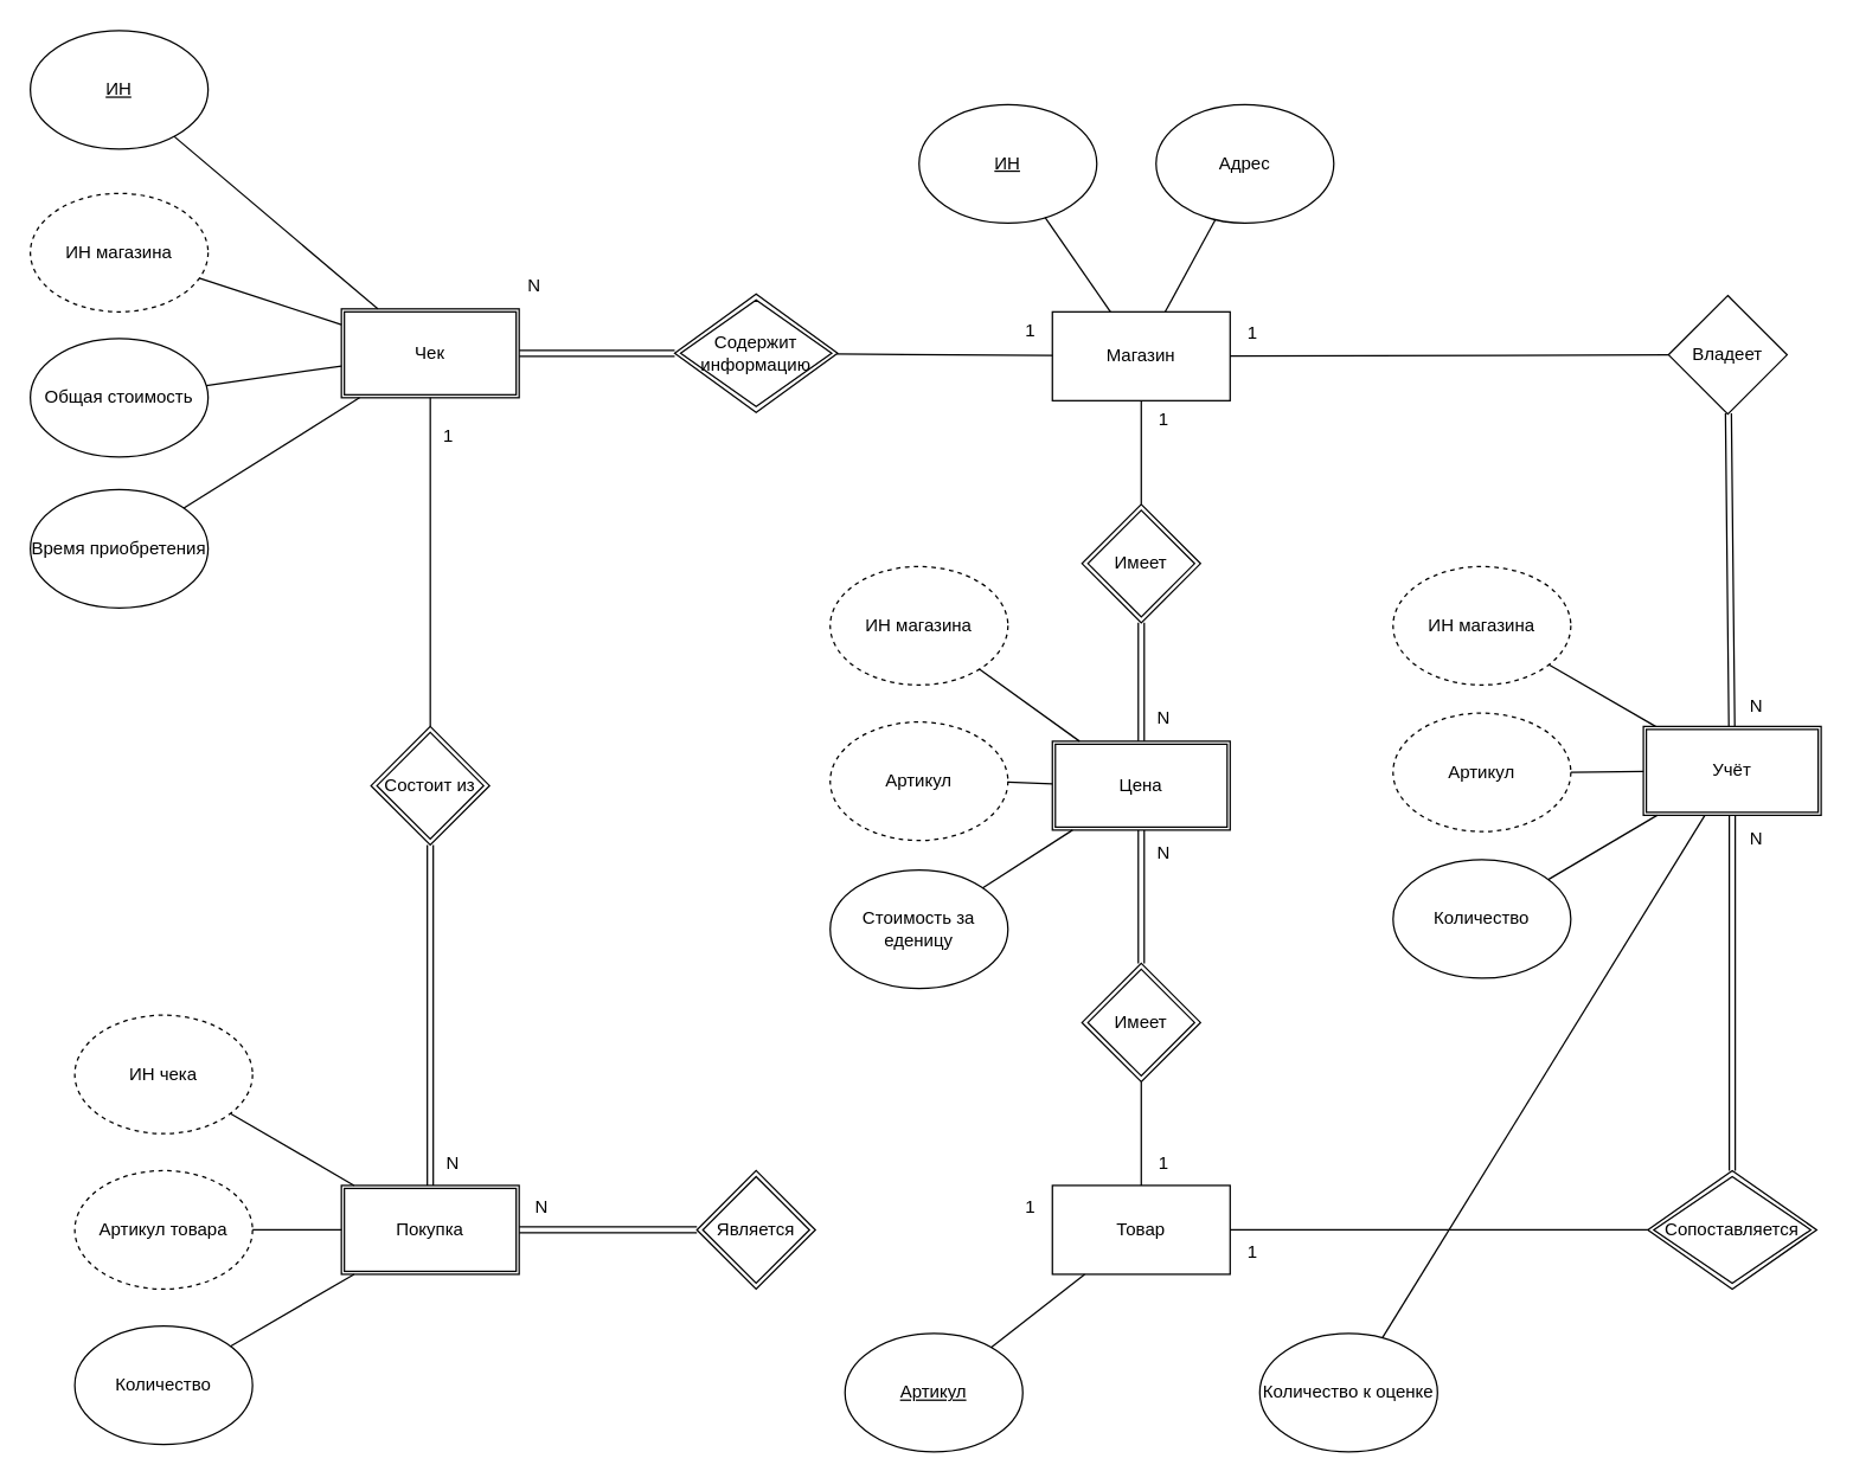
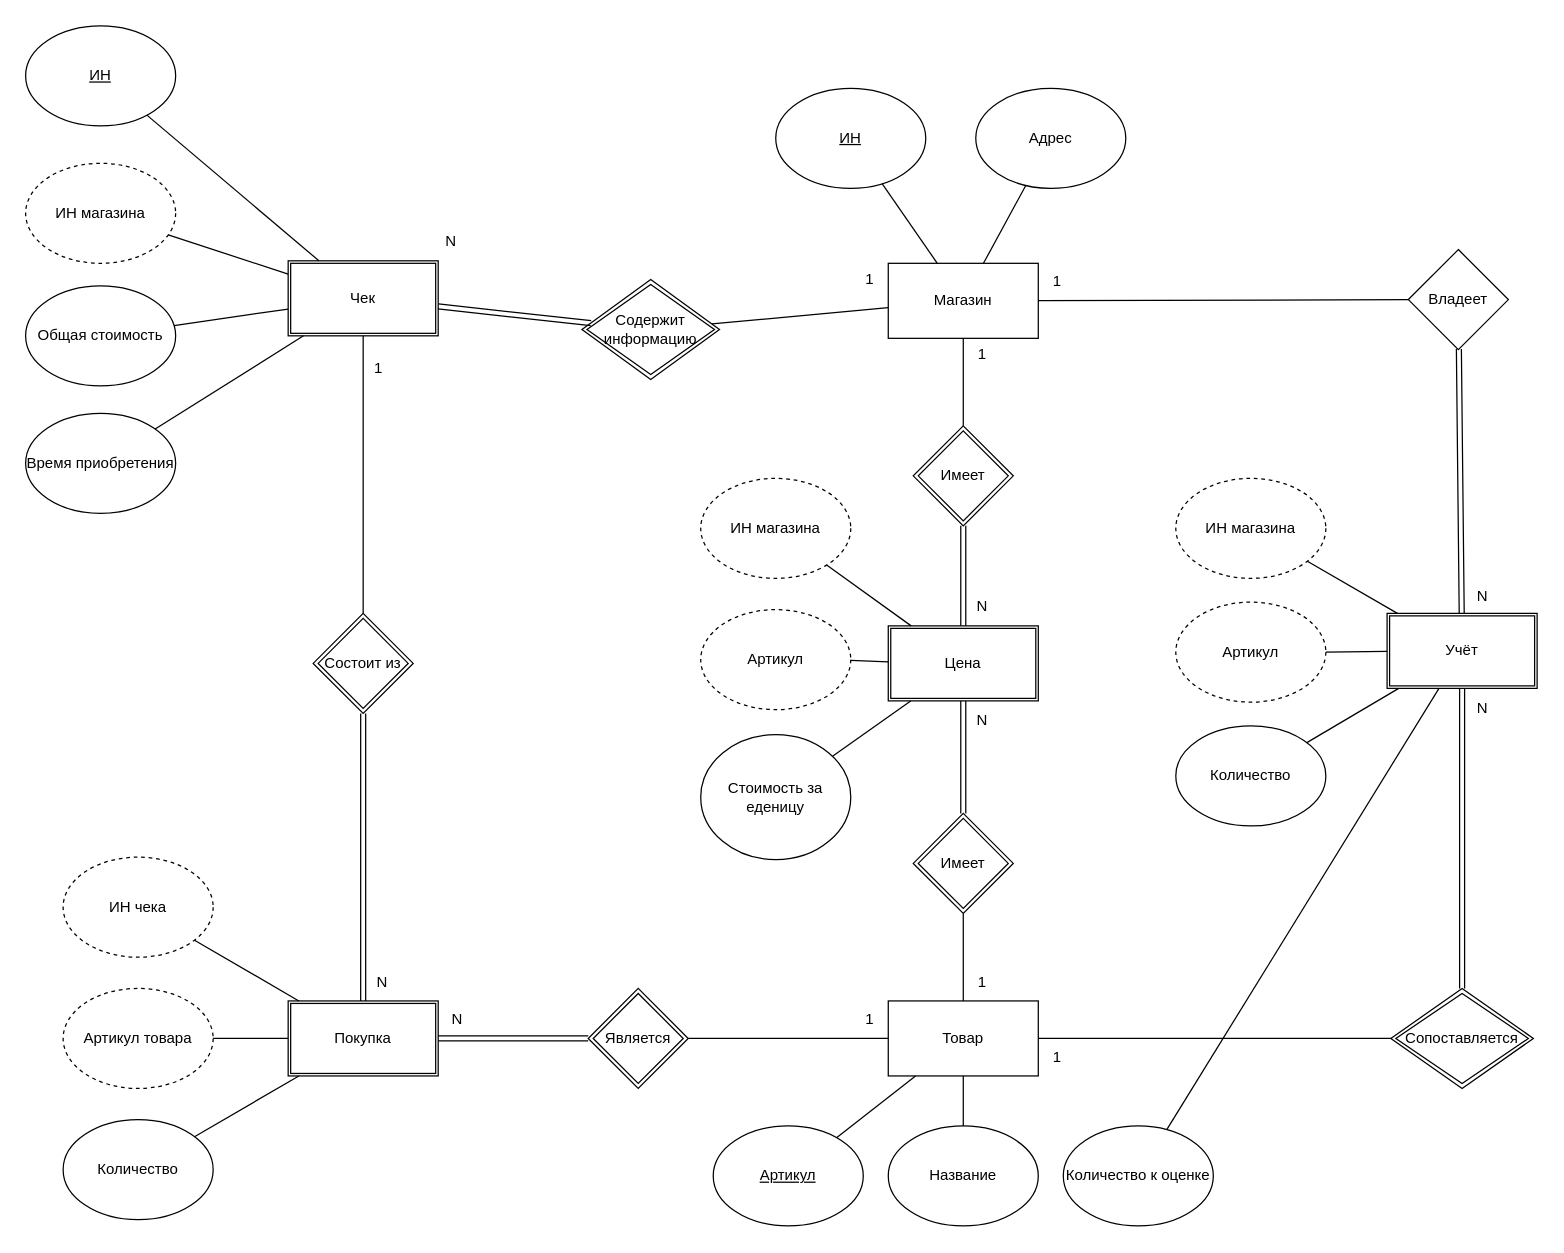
- <mxCell id="58" value="Содержит информацию" style="double=1;rhombus;whiteSpace=wrap;html=1;" vertex="1" parent="1"><mxGeometry x="455" y="198" width="110" height="80" as="geometry" /></mxCell>
+ <mxCell id="58" value="Содержит информацию" style="double=1;rhombus;whiteSpace=wrap;html=1;" vertex="1" parent="1"><mxGeometry x="465" y="223" width="110" height="80" as="geometry" /></mxCell>
- <mxCell id="19" value="Стоимость за еденицу" style="ellipse;whiteSpace=wrap;html=1;" vertex="1" parent="1"><mxGeometry x="560" y="587" width="120" height="80" as="geometry" /></mxCell>
+ <mxCell id="19" value="Стоимость за еденицу" style="ellipse;whiteSpace=wrap;html=1;" vertex="1" parent="1"><mxGeometry x="560" y="587" width="120" height="100" as="geometry" /></mxCell>
+ <mxCell id="55" value="" style="endArrow=none;html=1;rounded=0;" edge="1" parent="1" source="54" target="7"><mxGeometry width="50" height="50" relative="1" as="geometry"><mxPoint x="350" y="800" as="sourcePoint" /><mxPoint x="400" y="750" as="targetPoint" /></mxGeometry></mxCell>
+ <mxCell id="11" value="" style="endArrow=none;html=1;rounded=0;" edge="1" parent="1" source="10" target="7"><mxGeometry width="50" height="50" relative="1" as="geometry"><mxPoint x="669" y="915" as="sourcePoint" /><mxPoint x="705" y="870" as="targetPoint" /></mxGeometry></mxCell>
+ <mxCell id="10" value="Название" style="ellipse;whiteSpace=wrap;html=1;" vertex="1" parent="1"><mxGeometry x="710" y="900" width="120" height="80" as="geometry" /></mxCell>
